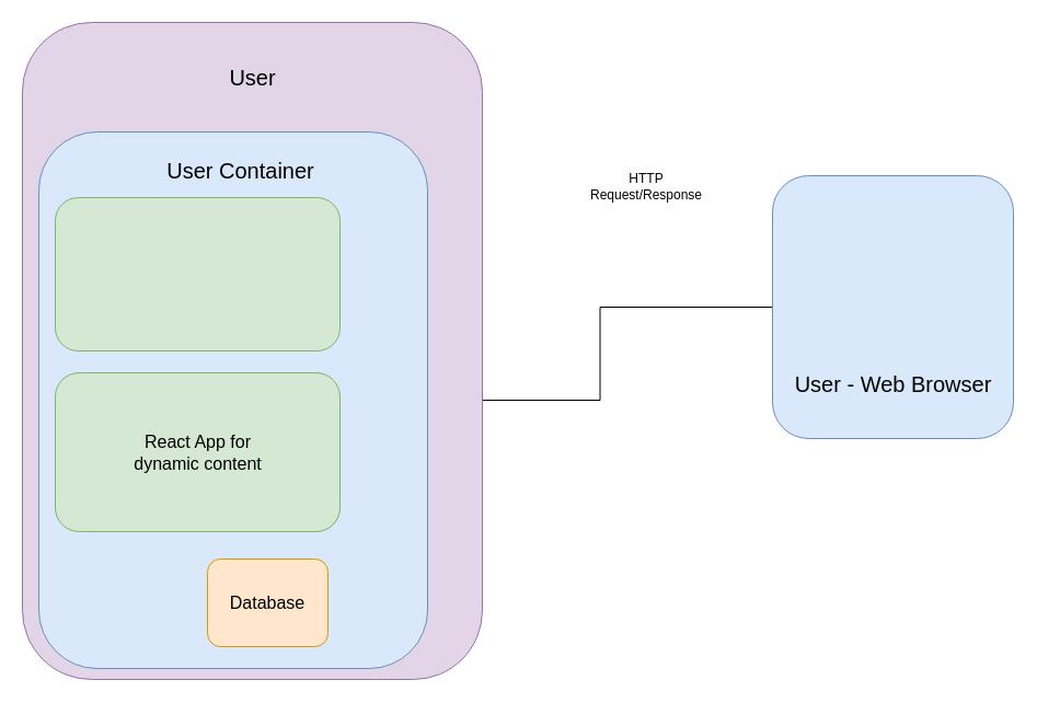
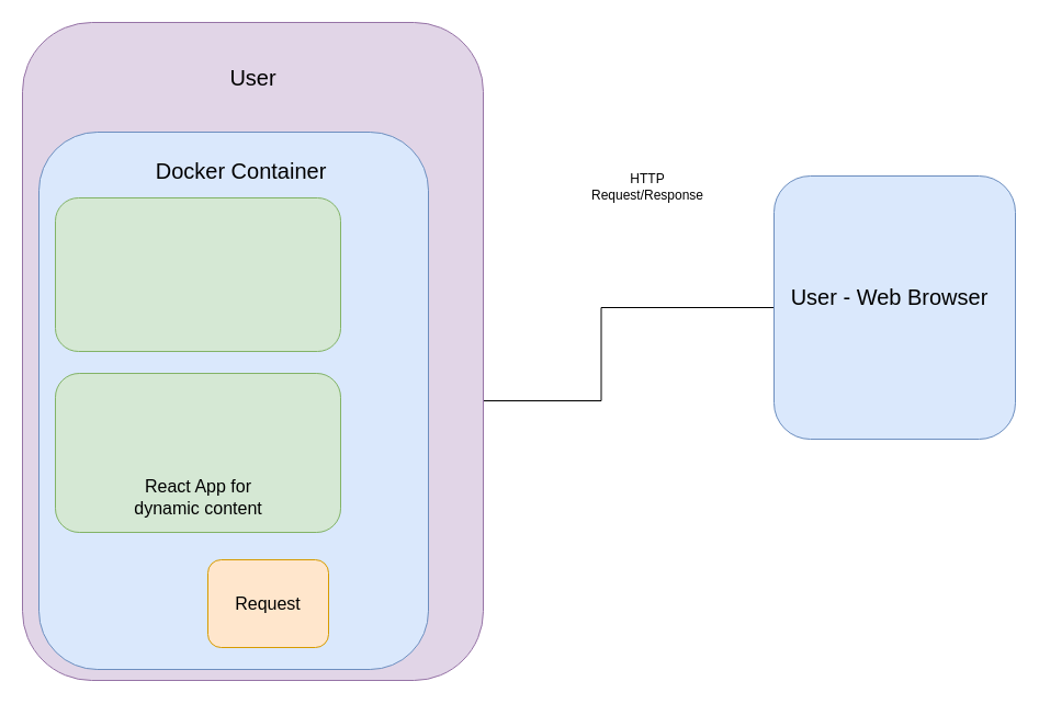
- <mxCell id="8" value="User Container" style="text;html=1;strokeColor=none;fillColor=none;align=center;verticalAlign=middle;whiteSpace=wrap;rounded=0;fontSize=20;" parent="1" vertex="1"><mxGeometry x="137.5" y="140" width="162.5" height="30" as="geometry" /></mxCell>
+ <mxCell id="8" value="Docker Container" style="text;html=1;strokeColor=none;fillColor=none;align=center;verticalAlign=middle;whiteSpace=wrap;rounded=0;fontSize=20;" parent="1" vertex="1"><mxGeometry x="137.5" y="140" width="162.5" height="30" as="geometry" /></mxCell>
- <mxCell id="4" value="User - Web Browser" style="text;html=1;align=center;verticalAlign=middle;resizable=0;points=[];autosize=1;strokeColor=none;fillColor=none;fontSize=20;" parent="1" vertex="1"><mxGeometry x="715" y="330" width="200" height="40" as="geometry" /></mxCell>
+ <mxCell id="4" value="User - Web Browser" style="text;html=1;align=center;verticalAlign=middle;resizable=0;points=[];autosize=1;strokeColor=none;fillColor=none;fontSize=20;" parent="1" vertex="1"><mxGeometry x="710" y="250" width="200" height="40" as="geometry" /></mxCell>
- <mxCell id="11" value="React App for dynamic content" style="text;html=1;strokeColor=none;fillColor=none;align=center;verticalAlign=middle;whiteSpace=wrap;rounded=0;fontSize=16;" parent="1" vertex="1"><mxGeometry x="118.75" y="397.5" width="122.5" height="30" as="geometry" /></mxCell>
+ <mxCell id="11" value="React App for dynamic content" style="text;html=1;strokeColor=none;fillColor=none;align=center;verticalAlign=middle;whiteSpace=wrap;rounded=0;fontSize=16;" parent="1" vertex="1"><mxGeometry x="118.75" y="437.5" width="122.5" height="30" as="geometry" /></mxCell>
- <mxCell id="13" value="Database" style="text;html=1;strokeColor=none;fillColor=none;align=center;verticalAlign=middle;whiteSpace=wrap;rounded=0;fontSize=16;" parent="1" vertex="1"><mxGeometry x="194" y="532.5" width="100" height="35" as="geometry" /></mxCell>
+ <mxCell id="13" value="Request" style="text;html=1;strokeColor=none;fillColor=none;align=center;verticalAlign=middle;whiteSpace=wrap;rounded=0;fontSize=16;" parent="1" vertex="1"><mxGeometry x="194" y="532.5" width="100" height="35" as="geometry" /></mxCell>
